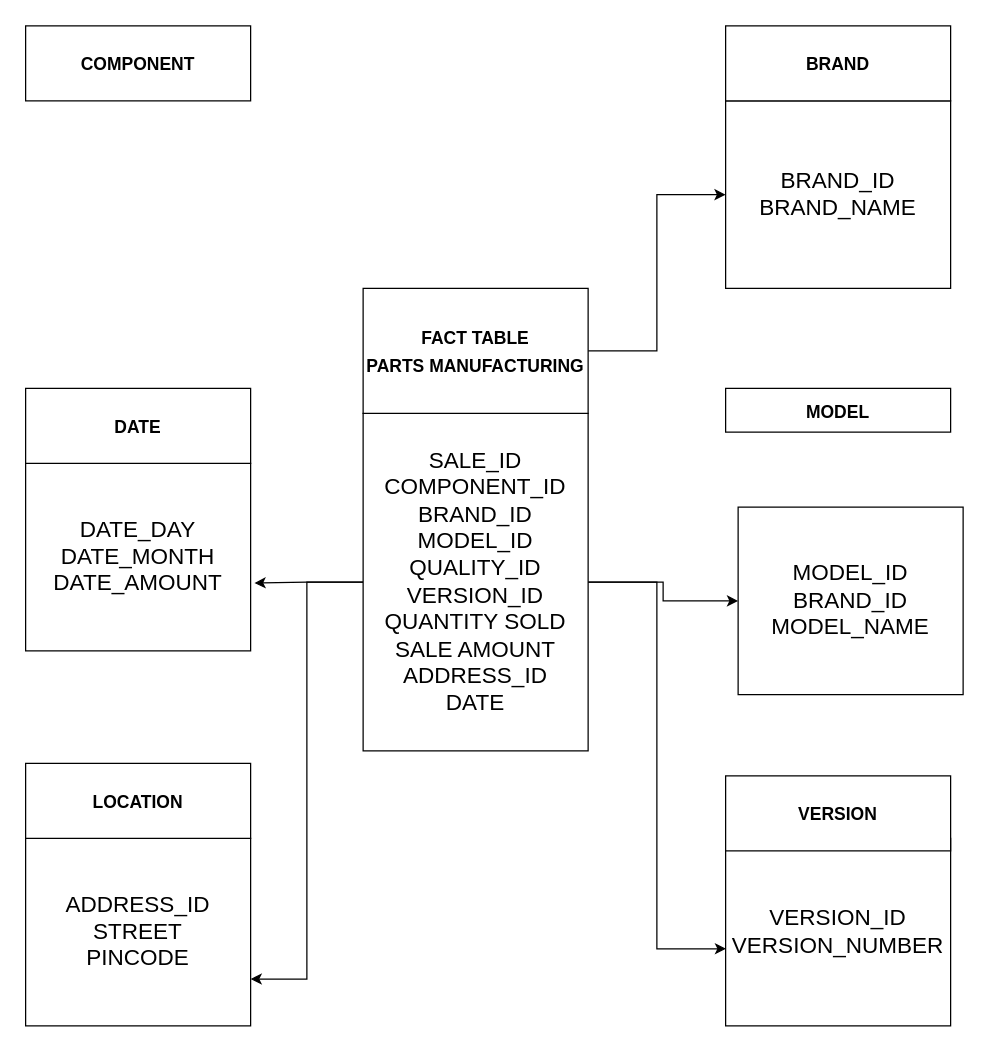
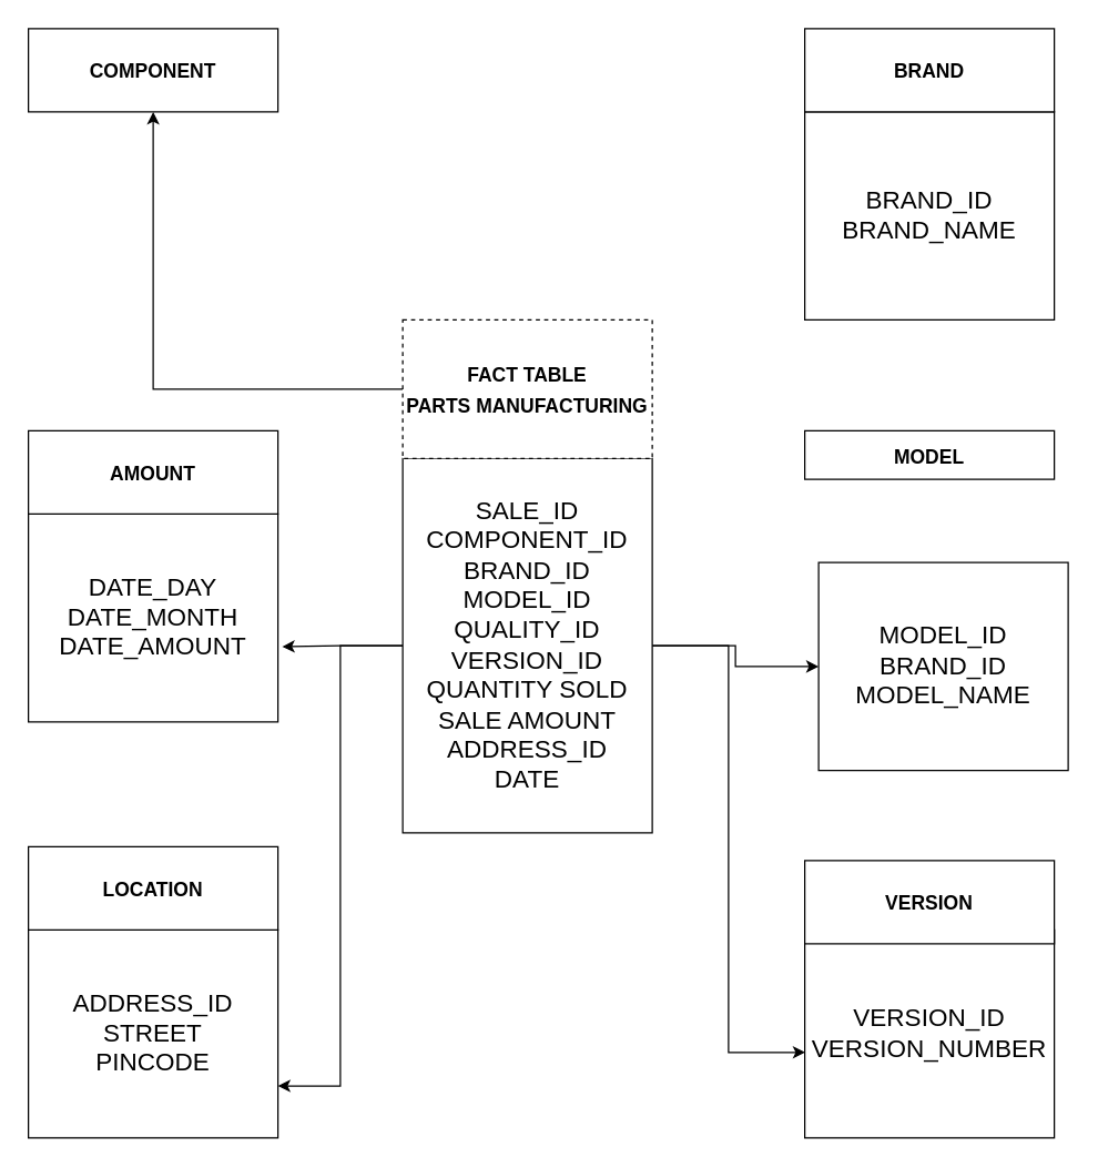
- <mxCell id="7" style="edgeStyle=orthogonalEdgeStyle;rounded=0;orthogonalLoop=1;jettySize=auto;html=1;entryX=0;entryY=0.5;entryDx=0;entryDy=0;fontSize=14;" edge="1" parent="1" source="8" target="9"><mxGeometry relative="1" as="geometry" /></mxCell>
+ <mxCell id="7" style="edgeStyle=orthogonalEdgeStyle;rounded=0;orthogonalLoop=1;jettySize=auto;html=1;fontSize=14;" edge="1" parent="1" source="8" target="19"><mxGeometry relative="1" as="geometry" /></mxCell>
- <mxCell id="8" value="&lt;font style=&quot;font-size: 14px;&quot;&gt;&lt;b&gt;FACT TABLE&lt;br&gt;PARTS MANUFACTURING&lt;/b&gt;&lt;/font&gt;" style="rounded=0;whiteSpace=wrap;html=1;fontSize=18;" vertex="1" parent="1"><mxGeometry x="290" y="230" width="180" height="100" as="geometry" /></mxCell>
+ <mxCell id="8" value="&lt;font style=&quot;font-size: 14px;&quot;&gt;&lt;b&gt;FACT TABLE&lt;br&gt;PARTS MANUFACTURING&lt;/b&gt;&lt;/font&gt;" style="rounded=0;whiteSpace=wrap;html=1;fontSize=18;dashed=1;" vertex="1" parent="1"><mxGeometry x="290" y="230" width="180" height="100" as="geometry" /></mxCell>
- <mxCell id="16" value="&lt;span style=&quot;font-size: 14px;&quot;&gt;&lt;b&gt;DATE&lt;/b&gt;&lt;/span&gt;" style="rounded=0;whiteSpace=wrap;html=1;fontSize=18;" vertex="1" parent="1"><mxGeometry x="20" y="310" width="180" height="60" as="geometry" /></mxCell>
+ <mxCell id="16" value="&lt;span style=&quot;font-size: 14px;&quot;&gt;&lt;b&gt;AMOUNT&lt;/b&gt;&lt;/span&gt;" style="rounded=0;whiteSpace=wrap;html=1;fontSize=18;" vertex="1" parent="1"><mxGeometry x="20" y="310" width="180" height="60" as="geometry" /></mxCell>
